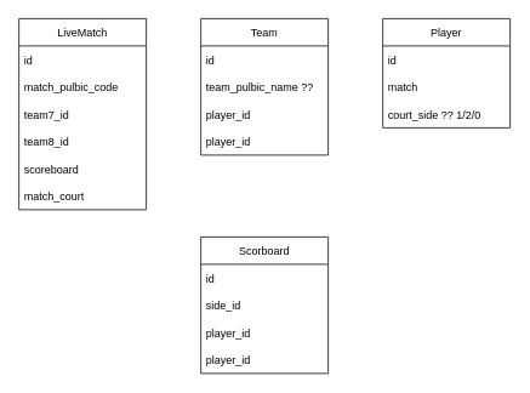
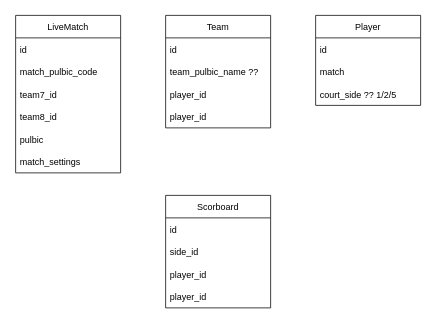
- <mxCell id="17" value="court_side ?? 1/2/0" style="text;strokeColor=none;fillColor=none;align=left;verticalAlign=middle;spacingLeft=4;spacingRight=4;overflow=hidden;points=[[0,0.5],[1,0.5]];portConstraint=eastwest;rotatable=0;" vertex="1" parent="14"><mxGeometry y="90" width="140" height="30" as="geometry" /></mxCell>
+ <mxCell id="17" value="court_side ?? 1/2/5" style="text;strokeColor=none;fillColor=none;align=left;verticalAlign=middle;spacingLeft=4;spacingRight=4;overflow=hidden;points=[[0,0.5],[1,0.5]];portConstraint=eastwest;rotatable=0;" vertex="1" parent="14"><mxGeometry y="90" width="140" height="30" as="geometry" /></mxCell>
- <mxCell id="7" value="scoreboard" style="text;strokeColor=none;fillColor=none;align=left;verticalAlign=middle;spacingLeft=4;spacingRight=4;overflow=hidden;points=[[0,0.5],[1,0.5]];portConstraint=eastwest;rotatable=0;" vertex="1" parent="2"><mxGeometry y="150" width="140" height="30" as="geometry" /></mxCell>
+ <mxCell id="7" value="pulbic" style="text;strokeColor=none;fillColor=none;align=left;verticalAlign=middle;spacingLeft=4;spacingRight=4;overflow=hidden;points=[[0,0.5],[1,0.5]];portConstraint=eastwest;rotatable=0;" vertex="1" parent="2"><mxGeometry y="150" width="140" height="30" as="geometry" /></mxCell>
- <mxCell id="8" value="match_court" style="text;strokeColor=none;fillColor=none;align=left;verticalAlign=middle;spacingLeft=4;spacingRight=4;overflow=hidden;points=[[0,0.5],[1,0.5]];portConstraint=eastwest;rotatable=0;" vertex="1" parent="2"><mxGeometry y="180" width="140" height="30" as="geometry" /></mxCell>
+ <mxCell id="8" value="match_settings" style="text;strokeColor=none;fillColor=none;align=left;verticalAlign=middle;spacingLeft=4;spacingRight=4;overflow=hidden;points=[[0,0.5],[1,0.5]];portConstraint=eastwest;rotatable=0;" vertex="1" parent="2"><mxGeometry y="180" width="140" height="30" as="geometry" /></mxCell>
